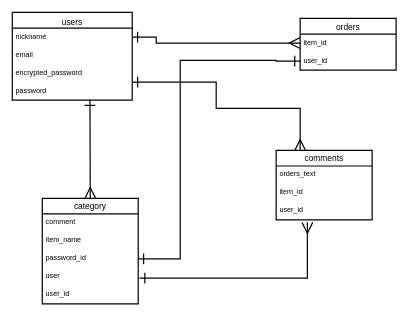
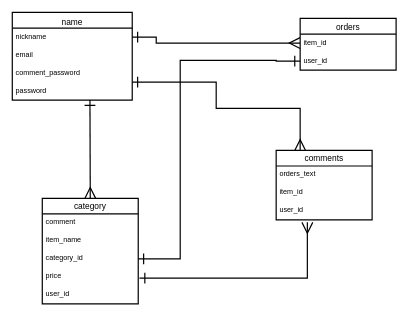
- <mxCell id="2" value="users" style="swimlane;fontStyle=0;childLayout=stackLayout;horizontal=1;startSize=26;horizontalStack=0;resizeParent=1;resizeParentMax=0;resizeLast=0;collapsible=1;marginBottom=0;align=center;fontSize=14;verticalAlign=bottom;swimlaneLine=1;strokeWidth=2;" parent="1" vertex="1"><mxGeometry x="20" y="20" width="200" height="146" as="geometry"><mxRectangle x="10" y="520" width="70" height="26" as="alternateBounds" /></mxGeometry></mxCell>
+ <mxCell id="2" value="name" style="swimlane;fontStyle=0;childLayout=stackLayout;horizontal=1;startSize=26;horizontalStack=0;resizeParent=1;resizeParentMax=0;resizeLast=0;collapsible=1;marginBottom=0;align=center;fontSize=14;verticalAlign=bottom;swimlaneLine=1;strokeWidth=2;" parent="1" vertex="1"><mxGeometry x="20" y="20" width="200" height="146" as="geometry"><mxRectangle x="10" y="520" width="70" height="26" as="alternateBounds" /></mxGeometry></mxCell>
- <mxCell id="5" value="encrypted_password" style="text;strokeColor=none;fillColor=none;spacingLeft=4;spacingRight=4;overflow=hidden;rotatable=0;points=[[0,0.5],[1,0.5]];portConstraint=eastwest;fontSize=12;" parent="2" vertex="1"><mxGeometry y="86" width="200" height="30" as="geometry" /></mxCell>
+ <mxCell id="5" value="comment_password" style="text;strokeColor=none;fillColor=none;spacingLeft=4;spacingRight=4;overflow=hidden;rotatable=0;points=[[0,0.5],[1,0.5]];portConstraint=eastwest;fontSize=12;" parent="2" vertex="1"><mxGeometry y="86" width="200" height="30" as="geometry" /></mxCell>
- <mxCell id="18" value="password_id" style="text;strokeColor=none;fillColor=none;spacingLeft=4;spacingRight=4;overflow=hidden;rotatable=0;points=[[0,0.5],[1,0.5]];portConstraint=eastwest;fontSize=12;" parent="15" vertex="1"><mxGeometry y="86" width="160" height="30" as="geometry" /></mxCell>
+ <mxCell id="18" value="category_id" style="text;strokeColor=none;fillColor=none;spacingLeft=4;spacingRight=4;overflow=hidden;rotatable=0;points=[[0,0.5],[1,0.5]];portConstraint=eastwest;fontSize=12;" parent="15" vertex="1"><mxGeometry y="86" width="160" height="30" as="geometry" /></mxCell>
- <mxCell id="19" value="user" style="text;strokeColor=none;fillColor=none;spacingLeft=4;spacingRight=4;overflow=hidden;rotatable=0;points=[[0,0.5],[1,0.5]];portConstraint=eastwest;fontSize=12;" parent="15" vertex="1"><mxGeometry y="116" width="160" height="30" as="geometry" /></mxCell>
+ <mxCell id="19" value="price" style="text;strokeColor=none;fillColor=none;spacingLeft=4;spacingRight=4;overflow=hidden;rotatable=0;points=[[0,0.5],[1,0.5]];portConstraint=eastwest;fontSize=12;" parent="15" vertex="1"><mxGeometry y="116" width="160" height="30" as="geometry" /></mxCell>
